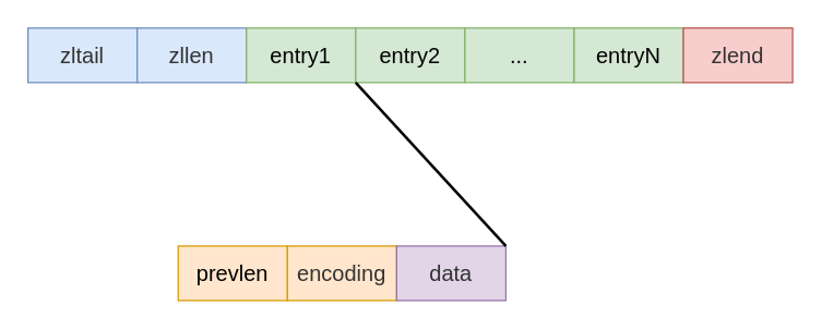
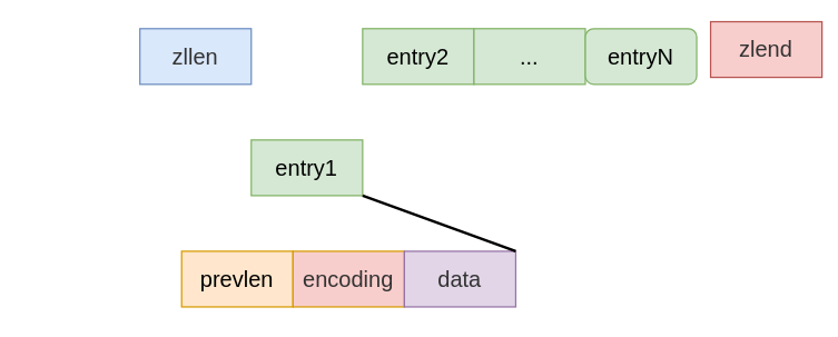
- <mxCell id="2" value="&lt;span style=&quot;color: rgb(51, 51, 51); font-family: &amp;quot;pingfang sc&amp;quot;, avenir, tahoma, arial, &amp;quot;lantinghei sc&amp;quot;, &amp;quot;microsoft yahei&amp;quot;, &amp;quot;hiragino sans gb&amp;quot;, &amp;quot;microsoft sans serif&amp;quot;, &amp;quot;wenquanyi micro hei&amp;quot;, helvetica, sans-serif; font-size: 16px;&quot;&gt;zltail&lt;/span&gt;" style="rounded=0;whiteSpace=wrap;html=1;fillColor=#dae8fc;labelBackgroundColor=none;fontSize=16;strokeColor=#6c8ebf;" vertex="1" parent="1"><mxGeometry x="20" y="20" width="80" height="40" as="geometry" /></mxCell>
- <mxCell id="4" value="&lt;span style=&quot;font-family: &amp;quot;pingfang sc&amp;quot;, avenir, tahoma, arial, &amp;quot;lantinghei sc&amp;quot;, &amp;quot;microsoft yahei&amp;quot;, &amp;quot;hiragino sans gb&amp;quot;, &amp;quot;microsoft sans serif&amp;quot;, &amp;quot;wenquanyi micro hei&amp;quot;, helvetica, sans-serif; font-size: 16px;&quot;&gt;entry1&lt;/span&gt;" style="rounded=0;whiteSpace=wrap;html=1;fillColor=#d5e8d4;labelBackgroundColor=none;strokeColor=#82b366;" vertex="1" parent="1"><mxGeometry x="180" y="20" width="80" height="40" as="geometry" /></mxCell>
+ <mxCell id="4" value="&lt;span style=&quot;font-family: &amp;quot;pingfang sc&amp;quot;, avenir, tahoma, arial, &amp;quot;lantinghei sc&amp;quot;, &amp;quot;microsoft yahei&amp;quot;, &amp;quot;hiragino sans gb&amp;quot;, &amp;quot;microsoft sans serif&amp;quot;, &amp;quot;wenquanyi micro hei&amp;quot;, helvetica, sans-serif; font-size: 16px;&quot;&gt;entry1&lt;/span&gt;" style="rounded=0;whiteSpace=wrap;html=1;fillColor=#d5e8d4;labelBackgroundColor=none;strokeColor=#82b366;" vertex="1" parent="1"><mxGeometry x="180" y="100" width="80" height="40" as="geometry" /></mxCell>
- <mxCell id="7" value="&lt;span style=&quot;font-family: &amp;quot;pingfang sc&amp;quot;, avenir, tahoma, arial, &amp;quot;lantinghei sc&amp;quot;, &amp;quot;microsoft yahei&amp;quot;, &amp;quot;hiragino sans gb&amp;quot;, &amp;quot;microsoft sans serif&amp;quot;, &amp;quot;wenquanyi micro hei&amp;quot;, helvetica, sans-serif; font-size: 16px;&quot;&gt;entryN&lt;/span&gt;" style="rounded=0;whiteSpace=wrap;html=1;fillColor=#d5e8d4;labelBackgroundColor=none;strokeColor=#82b366;" vertex="1" parent="1"><mxGeometry x="420" y="20" width="80" height="40" as="geometry" /></mxCell>
+ <mxCell id="7" value="&lt;span style=&quot;font-family: &amp;quot;pingfang sc&amp;quot;, avenir, tahoma, arial, &amp;quot;lantinghei sc&amp;quot;, &amp;quot;microsoft yahei&amp;quot;, &amp;quot;hiragino sans gb&amp;quot;, &amp;quot;microsoft sans serif&amp;quot;, &amp;quot;wenquanyi micro hei&amp;quot;, helvetica, sans-serif; font-size: 16px;&quot;&gt;entryN&lt;/span&gt;" style="whiteSpace=wrap;html=1;fillColor=#d5e8d4;labelBackgroundColor=none;strokeColor=#82b366;rounded=1;" vertex="1" parent="1"><mxGeometry x="420" y="20" width="80" height="40" as="geometry" /></mxCell>
- <mxCell id="8" value="&lt;span style=&quot;color: rgb(51, 51, 51); font-family: &amp;quot;pingfang sc&amp;quot;, avenir, tahoma, arial, &amp;quot;lantinghei sc&amp;quot;, &amp;quot;microsoft yahei&amp;quot;, &amp;quot;hiragino sans gb&amp;quot;, &amp;quot;microsoft sans serif&amp;quot;, &amp;quot;wenquanyi micro hei&amp;quot;, helvetica, sans-serif; font-size: 16px;&quot;&gt;zlend&lt;/span&gt;" style="rounded=0;whiteSpace=wrap;html=1;fillColor=#f8cecc;strokeColor=#b85450;labelBackgroundColor=none;" vertex="1" parent="1"><mxGeometry x="500" y="20" width="80" height="40" as="geometry" /></mxCell>
+ <mxCell id="8" value="&lt;span style=&quot;color: rgb(51, 51, 51); font-family: &amp;quot;pingfang sc&amp;quot;, avenir, tahoma, arial, &amp;quot;lantinghei sc&amp;quot;, &amp;quot;microsoft yahei&amp;quot;, &amp;quot;hiragino sans gb&amp;quot;, &amp;quot;microsoft sans serif&amp;quot;, &amp;quot;wenquanyi micro hei&amp;quot;, helvetica, sans-serif; font-size: 16px;&quot;&gt;zlend&lt;/span&gt;" style="rounded=0;whiteSpace=wrap;html=1;fillColor=#f8cecc;strokeColor=#b85450;labelBackgroundColor=none;" vertex="1" parent="1"><mxGeometry x="510" y="15" width="80" height="40" as="geometry" /></mxCell>
- <mxCell id="10" value="&lt;font color=&quot;#333333&quot; face=&quot;pingfang sc, avenir, tahoma, arial, lantinghei sc, microsoft yahei, hiragino sans gb, microsoft sans serif, wenquanyi micro hei, helvetica, sans-serif&quot;&gt;encoding&lt;/font&gt;" style="rounded=0;whiteSpace=wrap;html=1;fillColor=#ffe6cc;labelBackgroundColor=none;fontSize=16;strokeColor=#d79b00;" vertex="1" parent="1"><mxGeometry x="210" y="180" width="80" height="40" as="geometry" /></mxCell>
+ <mxCell id="10" value="&lt;font color=&quot;#333333&quot; face=&quot;pingfang sc, avenir, tahoma, arial, lantinghei sc, microsoft yahei, hiragino sans gb, microsoft sans serif, wenquanyi micro hei, helvetica, sans-serif&quot;&gt;encoding&lt;/font&gt;" style="rounded=0;whiteSpace=wrap;html=1;fillColor=#f8cecc;labelBackgroundColor=none;fontSize=16;strokeColor=#d79b00;" vertex="1" parent="1"><mxGeometry x="210" y="180" width="80" height="40" as="geometry" /></mxCell>
